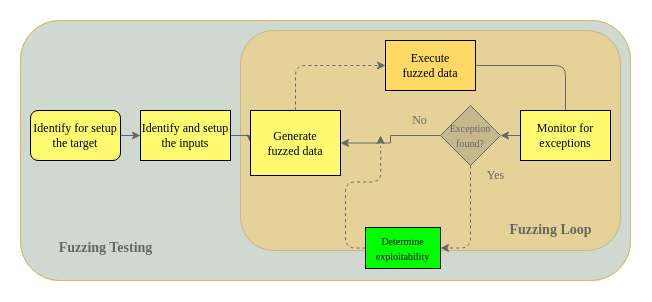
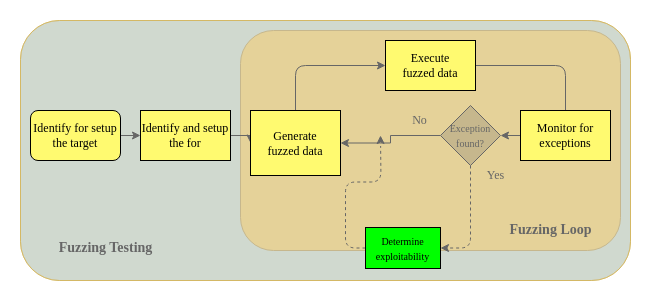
- <mxCell id="6" style="edgeStyle=orthogonalEdgeStyle;rounded=1;jumpStyle=gap;orthogonalLoop=1;jettySize=auto;html=1;exitX=0.5;exitY=0;exitDx=0;exitDy=0;entryX=0;entryY=0.5;entryDx=0;entryDy=0;shadow=0;startArrow=none;startFill=0;targetPerimeterSpacing=0;strokeColor=#000000;dashed=1;" parent="1" source="20" target="21" edge="1"><mxGeometry relative="1" as="geometry" /></mxCell>
+ <mxCell id="6" style="edgeStyle=orthogonalEdgeStyle;rounded=1;jumpStyle=gap;orthogonalLoop=1;jettySize=auto;html=1;exitX=0.5;exitY=0;exitDx=0;exitDy=0;entryX=0;entryY=0.5;entryDx=0;entryDy=0;shadow=0;startArrow=none;startFill=0;targetPerimeterSpacing=0;strokeColor=#000000;" parent="1" source="20" target="21" edge="1"><mxGeometry relative="1" as="geometry" /></mxCell>
- <mxCell id="21" value="&lt;font face=&quot;Georgia&quot;&gt;Execute&lt;br&gt;fuzzed data&lt;/font&gt;" style="rounded=0;whiteSpace=wrap;html=1;fillColor=#ffd966;" parent="1" vertex="1"><mxGeometry x="385" y="40" width="90" height="50" as="geometry" /></mxCell>
+ <mxCell id="21" value="&lt;font face=&quot;Georgia&quot;&gt;Execute&lt;br&gt;fuzzed data&lt;/font&gt;" style="rounded=0;whiteSpace=wrap;html=1;fillColor=#FFFA70;" parent="1" vertex="1"><mxGeometry x="385" y="40" width="90" height="50" as="geometry" /></mxCell>
- <mxCell id="18" value="&lt;font face=&quot;Georgia&quot;&gt;Identify and setup&lt;br&gt;the inputs&lt;/font&gt;" style="rounded=0;whiteSpace=wrap;html=1;fillColor=#FFFA70;" parent="1" vertex="1"><mxGeometry x="140" y="110" width="90" height="50" as="geometry" /></mxCell>
+ <mxCell id="18" value="&lt;font face=&quot;Georgia&quot;&gt;Identify and setup&lt;br&gt;the for&lt;/font&gt;" style="rounded=0;whiteSpace=wrap;html=1;fillColor=#FFFA70;" parent="1" vertex="1"><mxGeometry x="140" y="110" width="90" height="50" as="geometry" /></mxCell>
